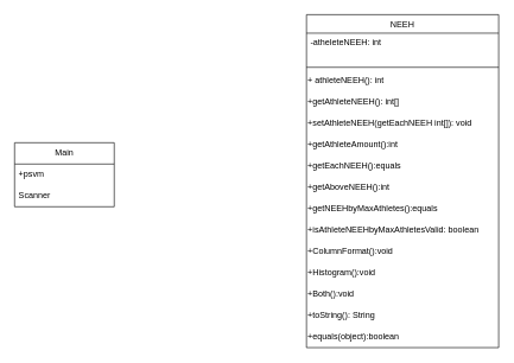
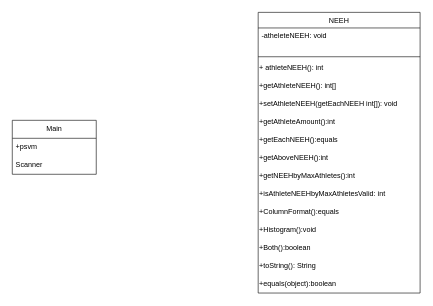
- <mxCell id="3" value="-atheleteNEEH: int" style="text;align=left;verticalAlign=top;spacingLeft=4;spacingRight=4;overflow=hidden;rotatable=0;points=[[0,0.5],[1,0.5]];portConstraint=eastwest;rounded=0;shadow=0;html=0;" parent="2" vertex="1"><mxGeometry y="26" width="270" height="44" as="geometry" /></mxCell>
+ <mxCell id="3" value="-atheleteNEEH: void" style="text;align=left;verticalAlign=top;spacingLeft=4;spacingRight=4;overflow=hidden;rotatable=0;points=[[0,0.5],[1,0.5]];portConstraint=eastwest;rounded=0;shadow=0;html=0;" parent="2" vertex="1"><mxGeometry y="26" width="270" height="44" as="geometry" /></mxCell>
- <mxCell id="11" value="+getNEEHbyMaxAthletes():equals" style="text;html=1;align=left;verticalAlign=middle;resizable=0;points=[];autosize=1;strokeColor=none;fillColor=none;" vertex="1" parent="2"><mxGeometry y="258" width="270" height="30" as="geometry" /></mxCell>
+ <mxCell id="11" value="+getNEEHbyMaxAthletes():int" style="text;html=1;align=left;verticalAlign=middle;resizable=0;points=[];autosize=1;strokeColor=none;fillColor=none;" vertex="1" parent="2"><mxGeometry y="258" width="270" height="30" as="geometry" /></mxCell>
- <mxCell id="12" value="+isAthleteNEEHbyMaxAthletesValid: boolean" style="text;html=1;align=left;verticalAlign=middle;resizable=0;points=[];autosize=1;strokeColor=none;fillColor=none;" vertex="1" parent="2"><mxGeometry y="288" width="270" height="30" as="geometry" /></mxCell>
+ <mxCell id="12" value="+isAthleteNEEHbyMaxAthletesValid: int" style="text;html=1;align=left;verticalAlign=middle;resizable=0;points=[];autosize=1;strokeColor=none;fillColor=none;" vertex="1" parent="2"><mxGeometry y="288" width="270" height="30" as="geometry" /></mxCell>
- <mxCell id="13" value="+ColumnFormat():void" style="text;html=1;align=left;verticalAlign=middle;resizable=0;points=[];autosize=1;strokeColor=none;fillColor=none;" vertex="1" parent="2"><mxGeometry y="318" width="270" height="30" as="geometry" /></mxCell>
+ <mxCell id="13" value="+ColumnFormat():equals" style="text;html=1;align=left;verticalAlign=middle;resizable=0;points=[];autosize=1;strokeColor=none;fillColor=none;" vertex="1" parent="2"><mxGeometry y="318" width="270" height="30" as="geometry" /></mxCell>
- <mxCell id="15" value="+Both():void" style="text;html=1;align=left;verticalAlign=middle;resizable=0;points=[];autosize=1;strokeColor=none;fillColor=none;" vertex="1" parent="2"><mxGeometry y="378" width="270" height="30" as="geometry" /></mxCell>
+ <mxCell id="15" value="+Both():boolean" style="text;html=1;align=left;verticalAlign=middle;resizable=0;points=[];autosize=1;strokeColor=none;fillColor=none;" vertex="1" parent="2"><mxGeometry y="378" width="270" height="30" as="geometry" /></mxCell>
